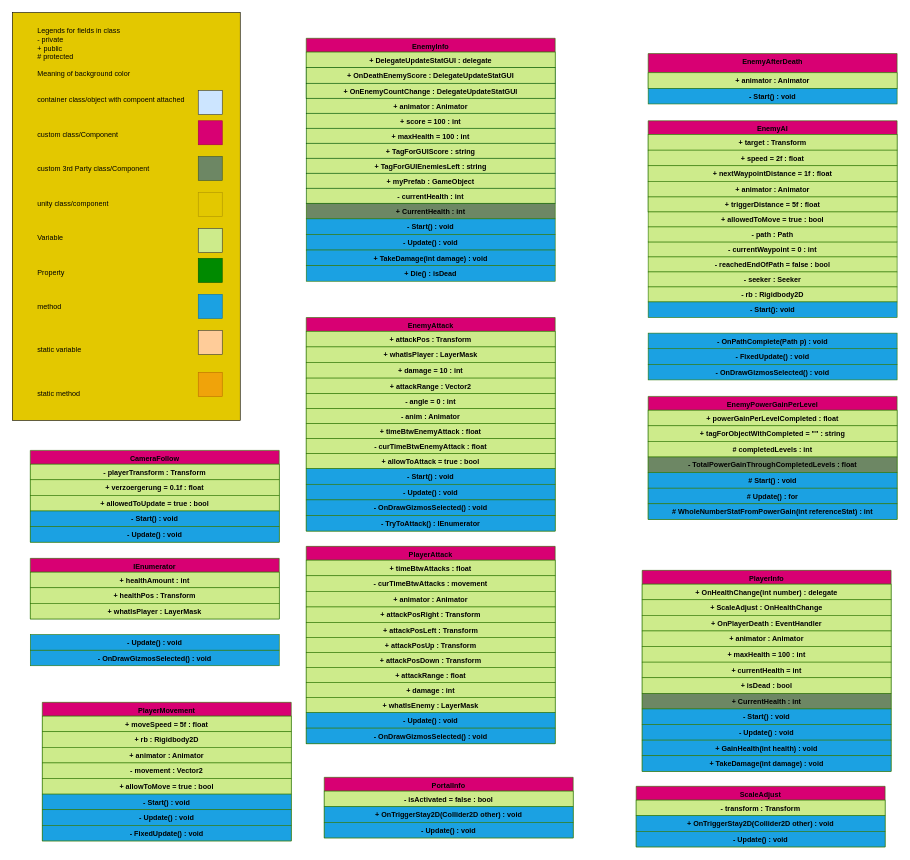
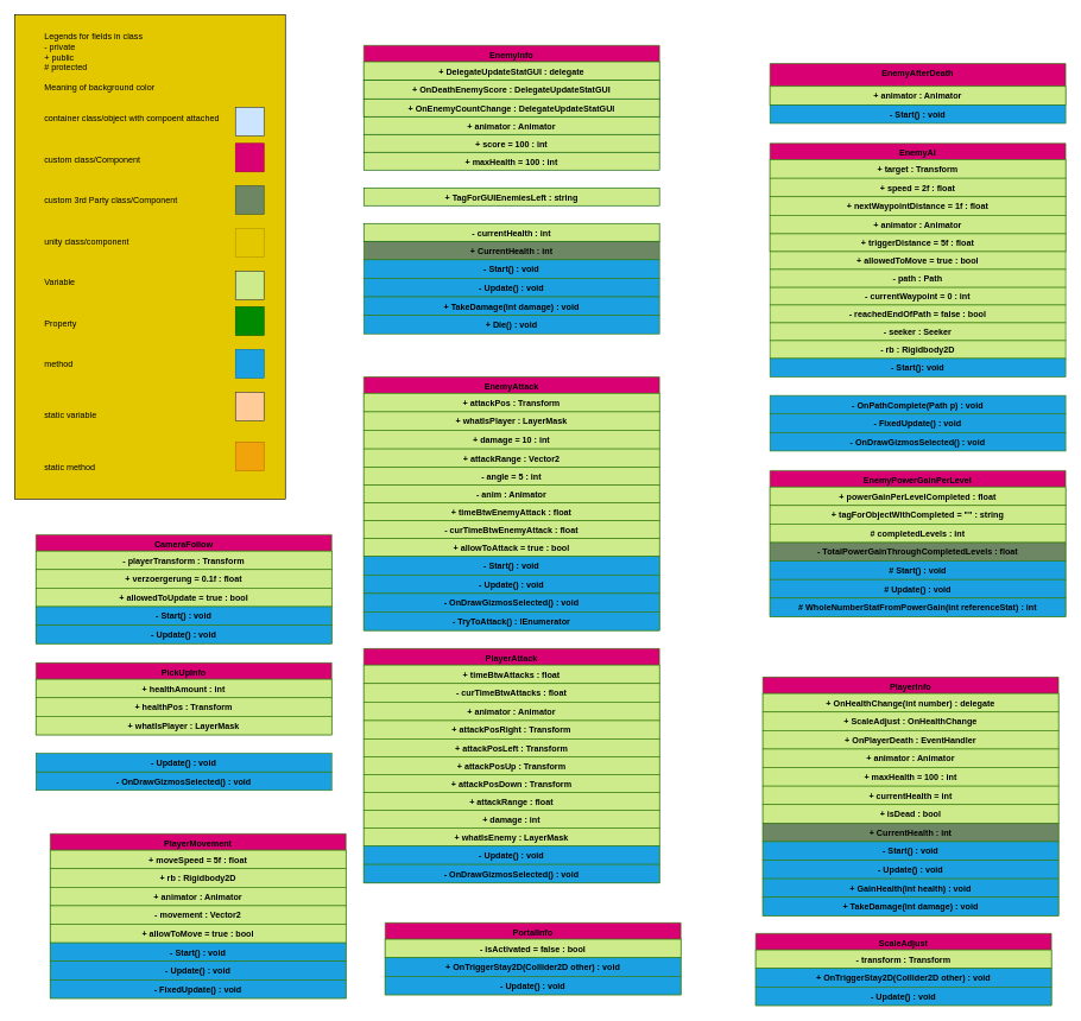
- <mxCell id="28" value="+ TagForGUIScore : string" style="text;strokeColor=#005700;fillColor=#CDEB8B;align=center;verticalAlign=top;spacingLeft=4;spacingRight=4;overflow=hidden;rotatable=0;points=[[0,0.5],[1,0.5]];portConstraint=eastwest;fontColor=#000000;fontStyle=1" vertex="1" parent="1"><mxGeometry x="510" y="238" width="415" height="25" as="geometry" /></mxCell>
- <mxCell id="30" value="+ myPrefab : GameObject" style="text;strokeColor=#005700;fillColor=#CDEB8B;align=center;verticalAlign=top;spacingLeft=4;spacingRight=4;overflow=hidden;rotatable=0;points=[[0,0.5],[1,0.5]];portConstraint=eastwest;fontColor=#000000;fontStyle=1" vertex="1" parent="1"><mxGeometry x="510" y="288" width="415" height="25" as="geometry" /></mxCell>
- <mxCell id="35" value="+ Die() : isDead" style="text;strokeColor=#2D7600;fillColor=#1BA1E2;align=center;verticalAlign=top;spacingLeft=4;spacingRight=4;overflow=hidden;rotatable=0;points=[[0,0.5],[1,0.5]];portConstraint=eastwest;fontColor=#000000;fontStyle=1" vertex="1" parent="1"><mxGeometry x="510" y="442" width="415" height="26" as="geometry" /></mxCell>
+ <mxCell id="35" value="+ Die() : void" style="text;strokeColor=#2D7600;fillColor=#1BA1E2;align=center;verticalAlign=top;spacingLeft=4;spacingRight=4;overflow=hidden;rotatable=0;points=[[0,0.5],[1,0.5]];portConstraint=eastwest;fontColor=#000000;fontStyle=1" vertex="1" parent="1"><mxGeometry x="510" y="442" width="415" height="26" as="geometry" /></mxCell>
- <mxCell id="54" value="- angle = 0 : int" style="text;strokeColor=#2D7600;fillColor=#CDEB8B;align=center;verticalAlign=top;spacingLeft=4;spacingRight=4;overflow=hidden;rotatable=0;points=[[0,0.5],[1,0.5]];portConstraint=eastwest;fontColor=#000000;fontStyle=1" vertex="1" parent="49"><mxGeometry y="127" width="415" height="25" as="geometry" /></mxCell>
+ <mxCell id="54" value="- angle = 5 : int" style="text;strokeColor=#2D7600;fillColor=#CDEB8B;align=center;verticalAlign=top;spacingLeft=4;spacingRight=4;overflow=hidden;rotatable=0;points=[[0,0.5],[1,0.5]];portConstraint=eastwest;fontColor=#000000;fontStyle=1" vertex="1" parent="49"><mxGeometry y="127" width="415" height="25" as="geometry" /></mxCell>
- <mxCell id="94" value="# Update() : for" style="text;strokeColor=#2D7600;fillColor=#1BA1E2;align=center;verticalAlign=top;spacingLeft=4;spacingRight=4;overflow=hidden;rotatable=0;points=[[0,0.5],[1,0.5]];portConstraint=eastwest;fontColor=#000000;fontStyle=1" vertex="1" parent="88"><mxGeometry y="153" width="415" height="26" as="geometry" /></mxCell>
+ <mxCell id="94" value="# Update() : void" style="text;strokeColor=#2D7600;fillColor=#1BA1E2;align=center;verticalAlign=top;spacingLeft=4;spacingRight=4;overflow=hidden;rotatable=0;points=[[0,0.5],[1,0.5]];portConstraint=eastwest;fontColor=#000000;fontStyle=1" vertex="1" parent="88"><mxGeometry y="153" width="415" height="26" as="geometry" /></mxCell>
- <mxCell id="69" value="IEnumerator" style="swimlane;fontStyle=1;childLayout=stackLayout;horizontal=1;fillColor=#D80073;horizontalStack=0;resizeParent=1;resizeParentMax=0;resizeLast=0;collapsible=1;marginBottom=0;fontColor=#000000;align=center;verticalAlign=top;strokeColor=#2D7600;gradientColor=none;spacingLeft=4;spacingRight=4;" vertex="1" parent="1"><mxGeometry x="50" y="930" width="415" height="101" as="geometry" /></mxCell>
+ <mxCell id="69" value="PickUpInfo" style="swimlane;fontStyle=1;childLayout=stackLayout;horizontal=1;fillColor=#D80073;horizontalStack=0;resizeParent=1;resizeParentMax=0;resizeLast=0;collapsible=1;marginBottom=0;fontColor=#000000;align=center;verticalAlign=top;strokeColor=#2D7600;gradientColor=none;spacingLeft=4;spacingRight=4;" vertex="1" parent="1"><mxGeometry x="50" y="930" width="415" height="101" as="geometry" /></mxCell>
- <mxCell id="77" value="- curTimeBtwAttacks : movement" style="text;strokeColor=#2D7600;fillColor=#CDEB8B;align=center;verticalAlign=top;spacingLeft=4;spacingRight=4;overflow=hidden;rotatable=0;points=[[0,0.5],[1,0.5]];portConstraint=eastwest;fontColor=#000000;fontStyle=1" vertex="1" parent="75"><mxGeometry y="49" width="415" height="26" as="geometry" /></mxCell>
+ <mxCell id="77" value="- curTimeBtwAttacks : float" style="text;strokeColor=#2D7600;fillColor=#CDEB8B;align=center;verticalAlign=top;spacingLeft=4;spacingRight=4;overflow=hidden;rotatable=0;points=[[0,0.5],[1,0.5]];portConstraint=eastwest;fontColor=#000000;fontStyle=1" vertex="1" parent="75"><mxGeometry y="49" width="415" height="26" as="geometry" /></mxCell>
